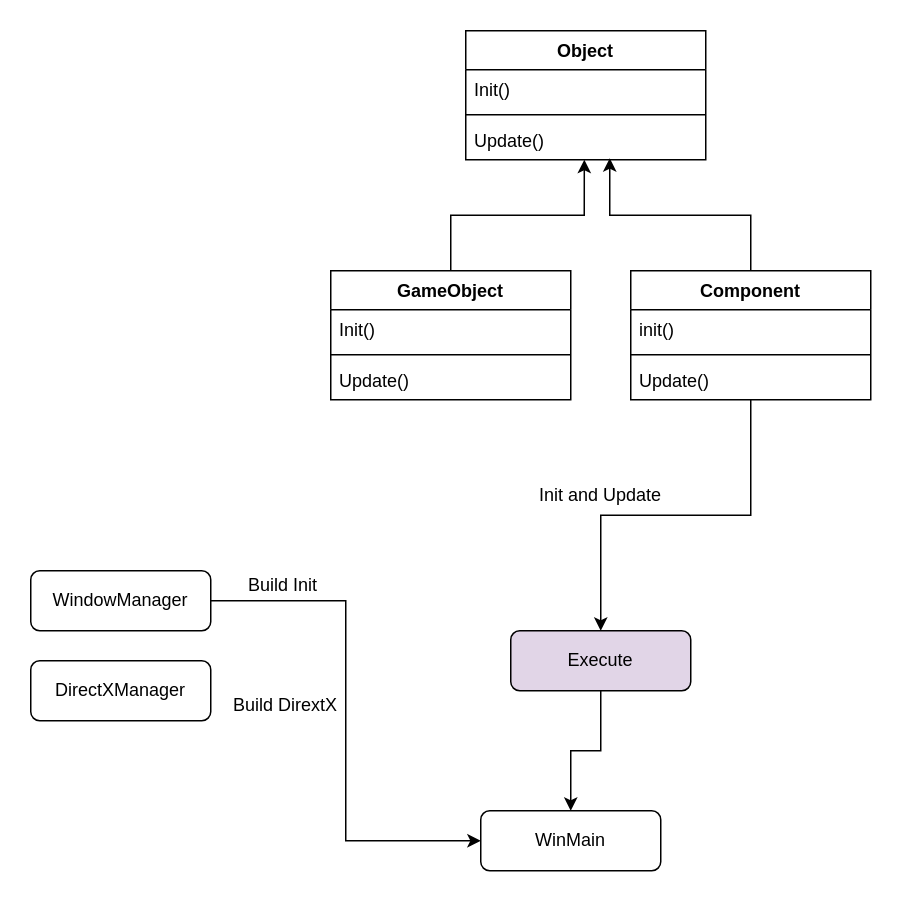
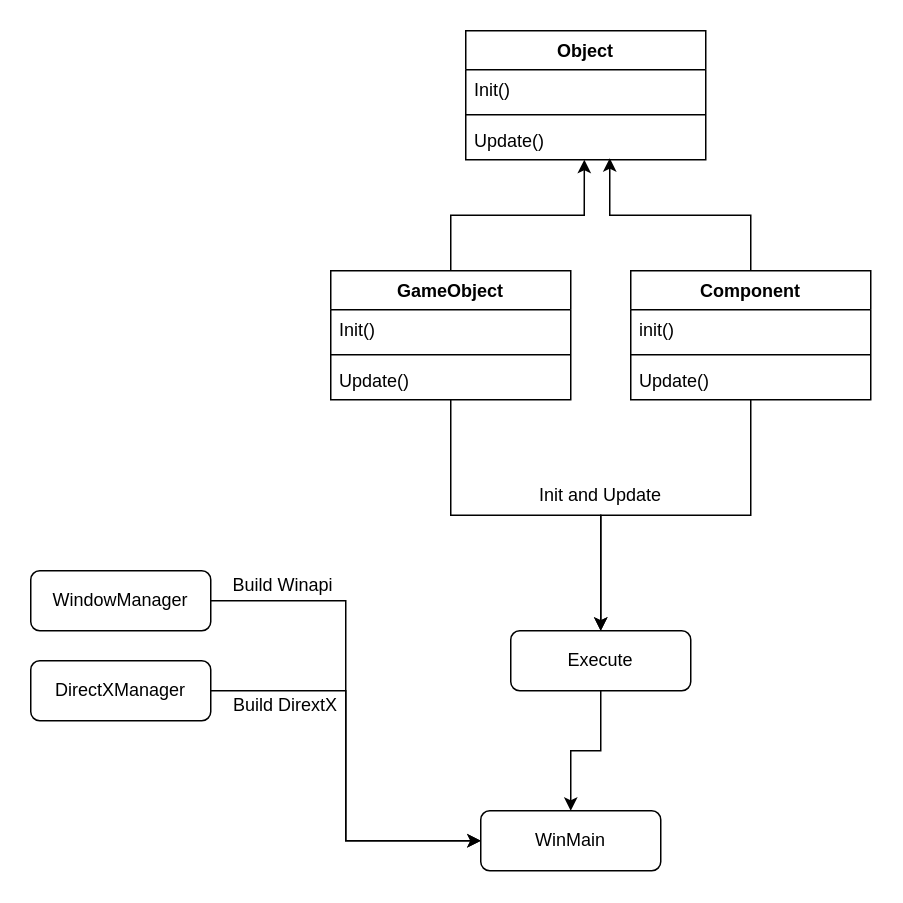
+ <mxCell id="15" style="edgeStyle=orthogonalEdgeStyle;rounded=0;orthogonalLoop=1;jettySize=auto;html=1;" parent="1" source="16" target="7" edge="1"><mxGeometry relative="1" as="geometry" /></mxCell>
- <mxCell id="8" value="Build Init&amp;nbsp;" style="text;html=1;strokeColor=none;fillColor=none;align=center;verticalAlign=middle;whiteSpace=wrap;rounded=0;" parent="1" vertex="1"><mxGeometry x="140" y="380" width="100" height="20" as="geometry" /></mxCell>
+ <mxCell id="8" value="Build Winapi&amp;nbsp;" style="text;html=1;strokeColor=none;fillColor=none;align=center;verticalAlign=middle;whiteSpace=wrap;rounded=0;" parent="1" vertex="1"><mxGeometry x="140" y="380" width="100" height="20" as="geometry" /></mxCell>
- <mxCell id="7" value="Execute" style="rounded=1;whiteSpace=wrap;html=1;fillColor=#e1d5e7;" parent="1" vertex="1"><mxGeometry x="340" y="420" width="120" height="40" as="geometry" /></mxCell>
+ <mxCell id="7" value="Execute" style="rounded=1;whiteSpace=wrap;html=1;" parent="1" vertex="1"><mxGeometry x="340" y="420" width="120" height="40" as="geometry" /></mxCell>
+ <mxCell id="2" style="edgeStyle=orthogonalEdgeStyle;rounded=0;orthogonalLoop=1;jettySize=auto;html=1;entryX=0;entryY=0.5;entryDx=0;entryDy=0;" parent="1" source="3" target="27" edge="1"><mxGeometry relative="1" as="geometry" /></mxCell>
